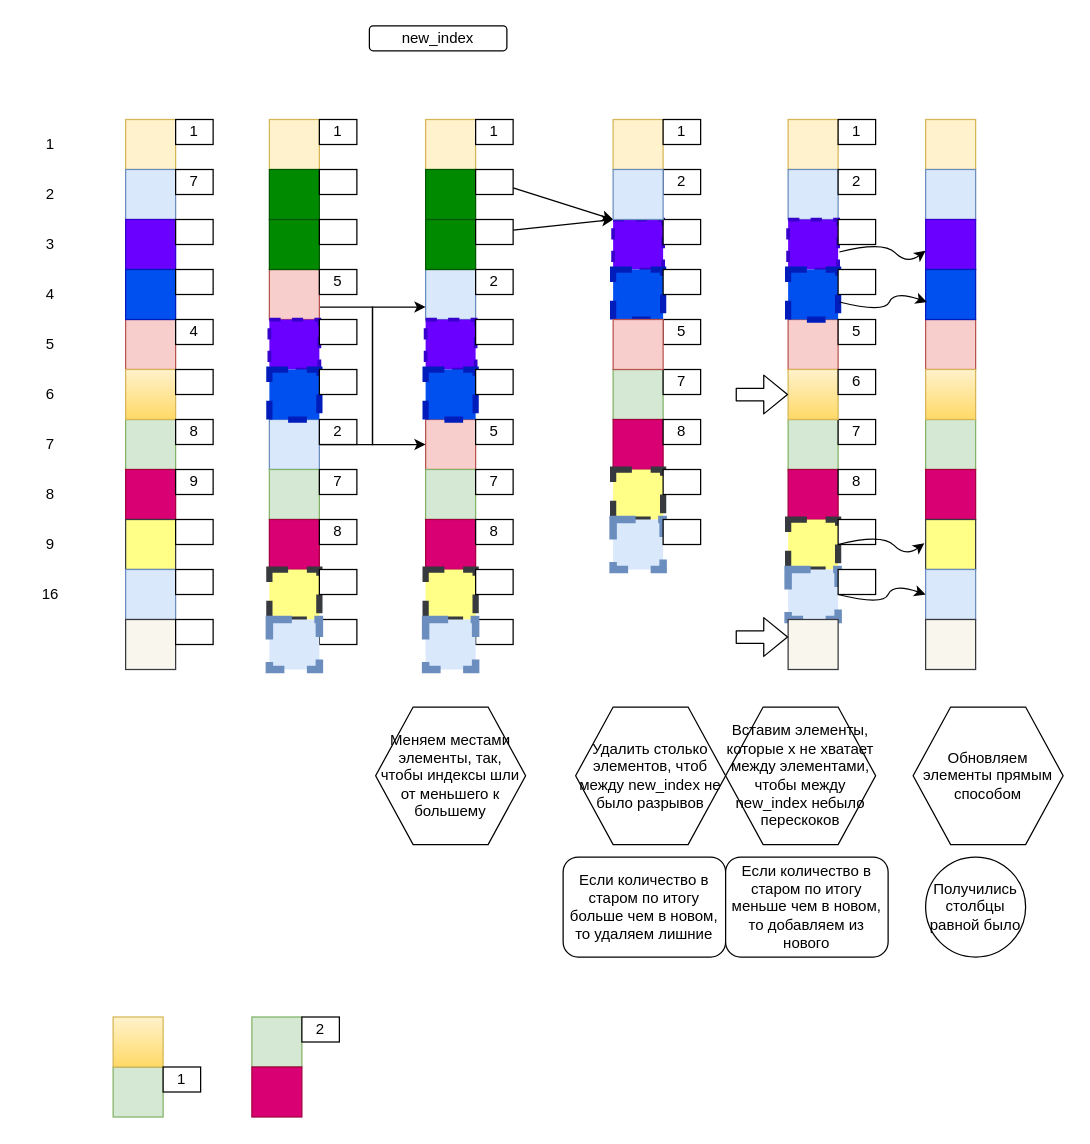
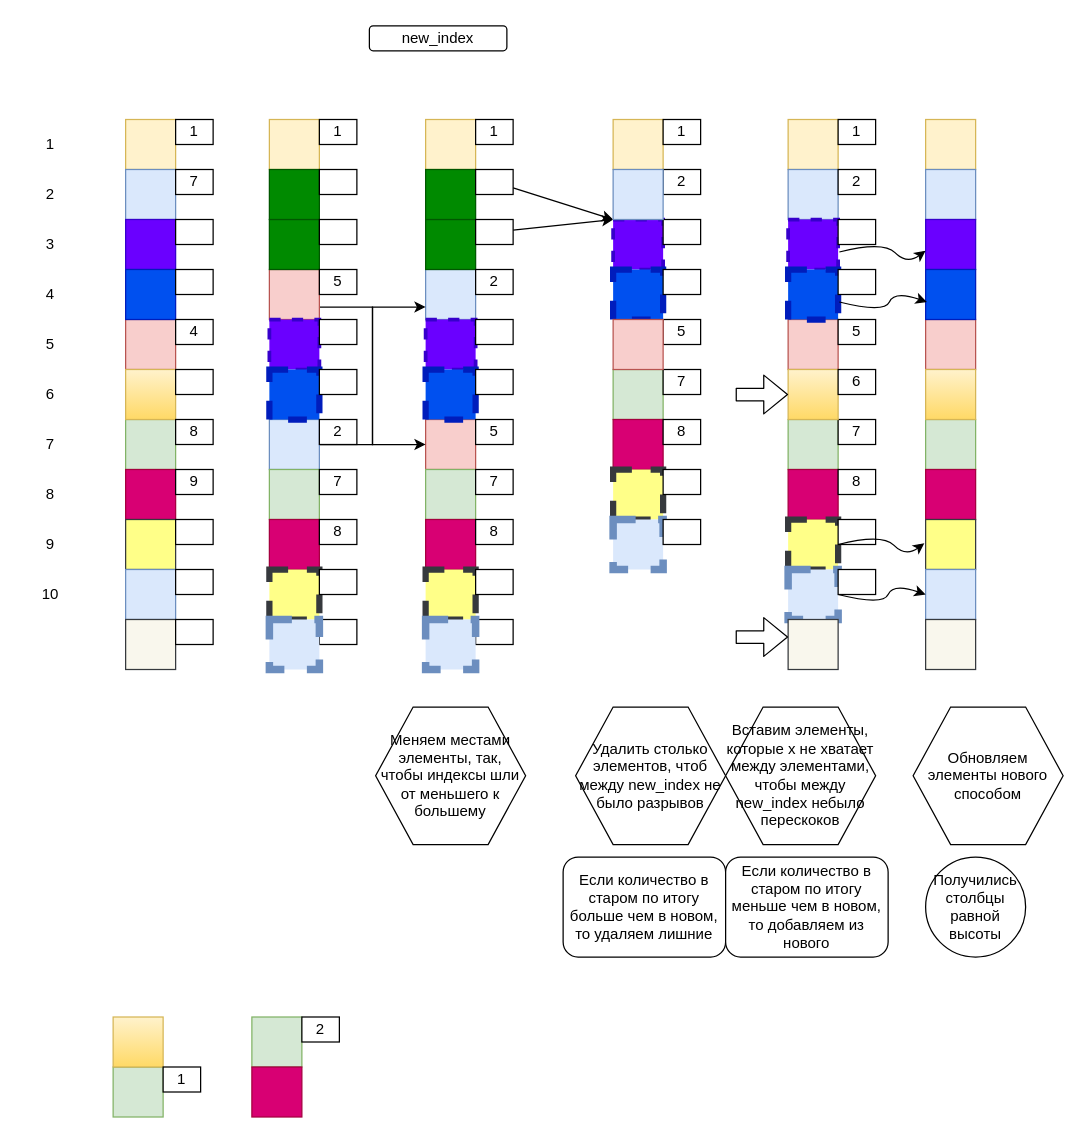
- <mxCell id="84" value="16" style="text;html=1;strokeColor=none;fillColor=none;align=center;verticalAlign=middle;whiteSpace=wrap;rounded=0;dashed=1;" parent="1" vertex="1"><mxGeometry x="20" y="455" width="40" height="40" as="geometry" /></mxCell>
+ <mxCell id="84" value="10" style="text;html=1;strokeColor=none;fillColor=none;align=center;verticalAlign=middle;whiteSpace=wrap;rounded=0;dashed=1;" parent="1" vertex="1"><mxGeometry x="20" y="455" width="40" height="40" as="geometry" /></mxCell>
- <mxCell id="101" value="Обновляем элементы прямым способом" style="shape=hexagon;perimeter=hexagonPerimeter2;whiteSpace=wrap;html=1;" parent="1" vertex="1"><mxGeometry x="730" y="565" width="120" height="110" as="geometry" /></mxCell>
+ <mxCell id="101" value="Обновляем элементы нового способом" style="shape=hexagon;perimeter=hexagonPerimeter2;whiteSpace=wrap;html=1;" parent="1" vertex="1"><mxGeometry x="730" y="565" width="120" height="110" as="geometry" /></mxCell>
- <mxCell id="89" value="Получились столбцы равной было" style="ellipse;whiteSpace=wrap;html=1;aspect=fixed;strokeWidth=1;" parent="1" vertex="1"><mxGeometry x="740" y="685" width="80" height="80" as="geometry" /></mxCell>
+ <mxCell id="89" value="Получились столбцы равной высоты" style="ellipse;whiteSpace=wrap;html=1;aspect=fixed;strokeWidth=1;" parent="1" vertex="1"><mxGeometry x="740" y="685" width="80" height="80" as="geometry" /></mxCell>
